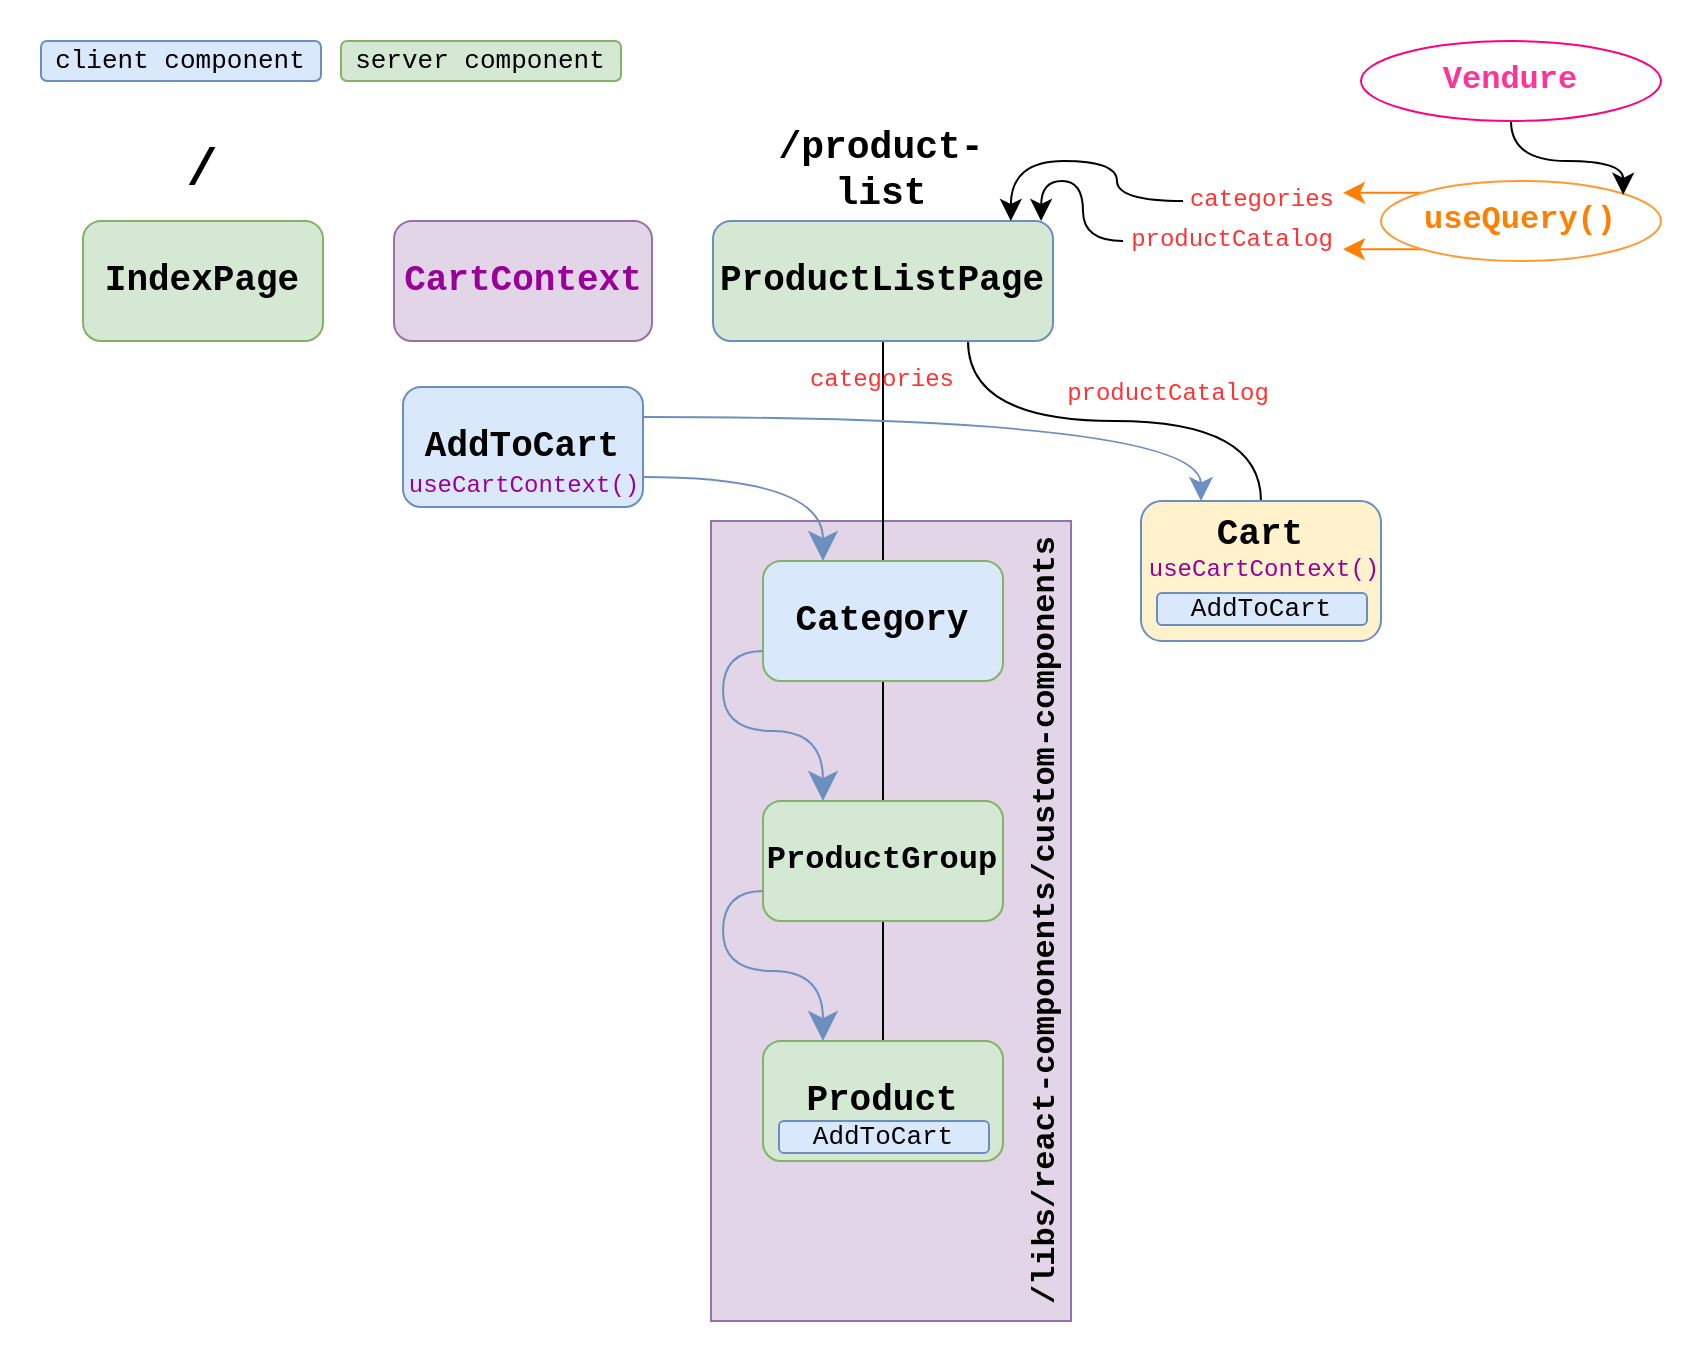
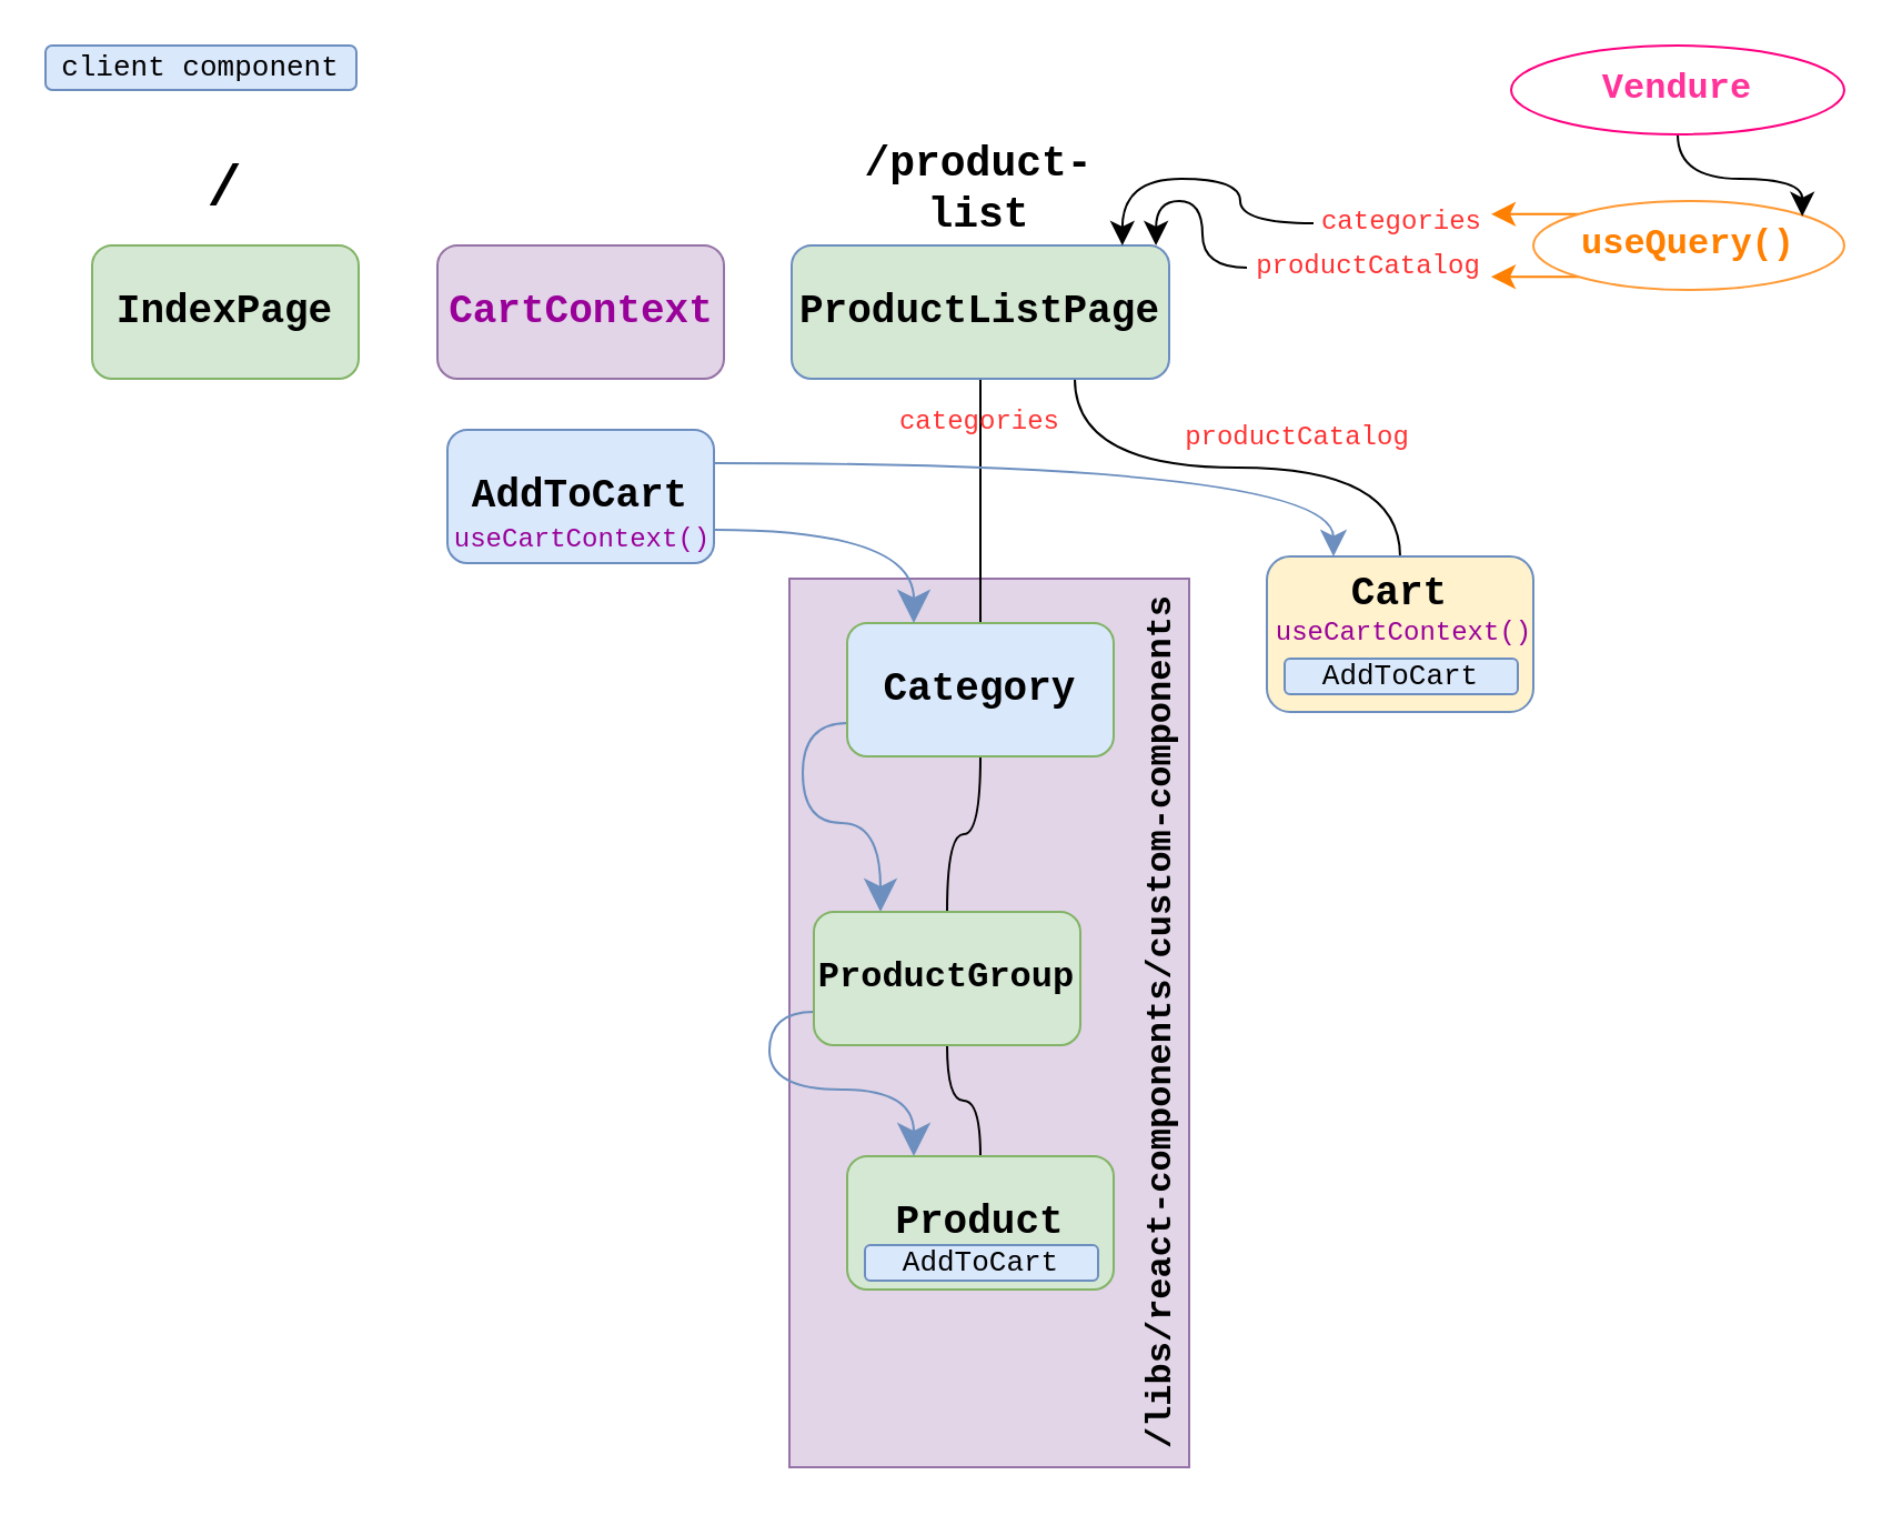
- <mxCell id="25" value="server component" style="rounded=1;whiteSpace=wrap;html=1;fontFamily=Courier New;fontSize=13;fontStyle=0;fillColor=#d5e8d4;strokeColor=#82b366;" parent="1" vertex="1"><mxGeometry x="170" y="20" width="140" height="20" as="geometry" /></mxCell>
- <mxCell id="18" value="ProductGroup" style="rounded=1;whiteSpace=wrap;html=1;fontFamily=Courier New;fontSize=16;fontStyle=1;fillColor=#d5e8d4;strokeColor=#82b366;" parent="1" vertex="1"><mxGeometry x="381" y="400" width="120" height="60" as="geometry" /></mxCell>
+ <mxCell id="18" value="ProductGroup" style="rounded=1;whiteSpace=wrap;html=1;fontFamily=Courier New;fontSize=16;fontStyle=1;fillColor=#d5e8d4;strokeColor=#82b366;" parent="1" vertex="1"><mxGeometry x="366" y="410" width="120" height="60" as="geometry" /></mxCell>
